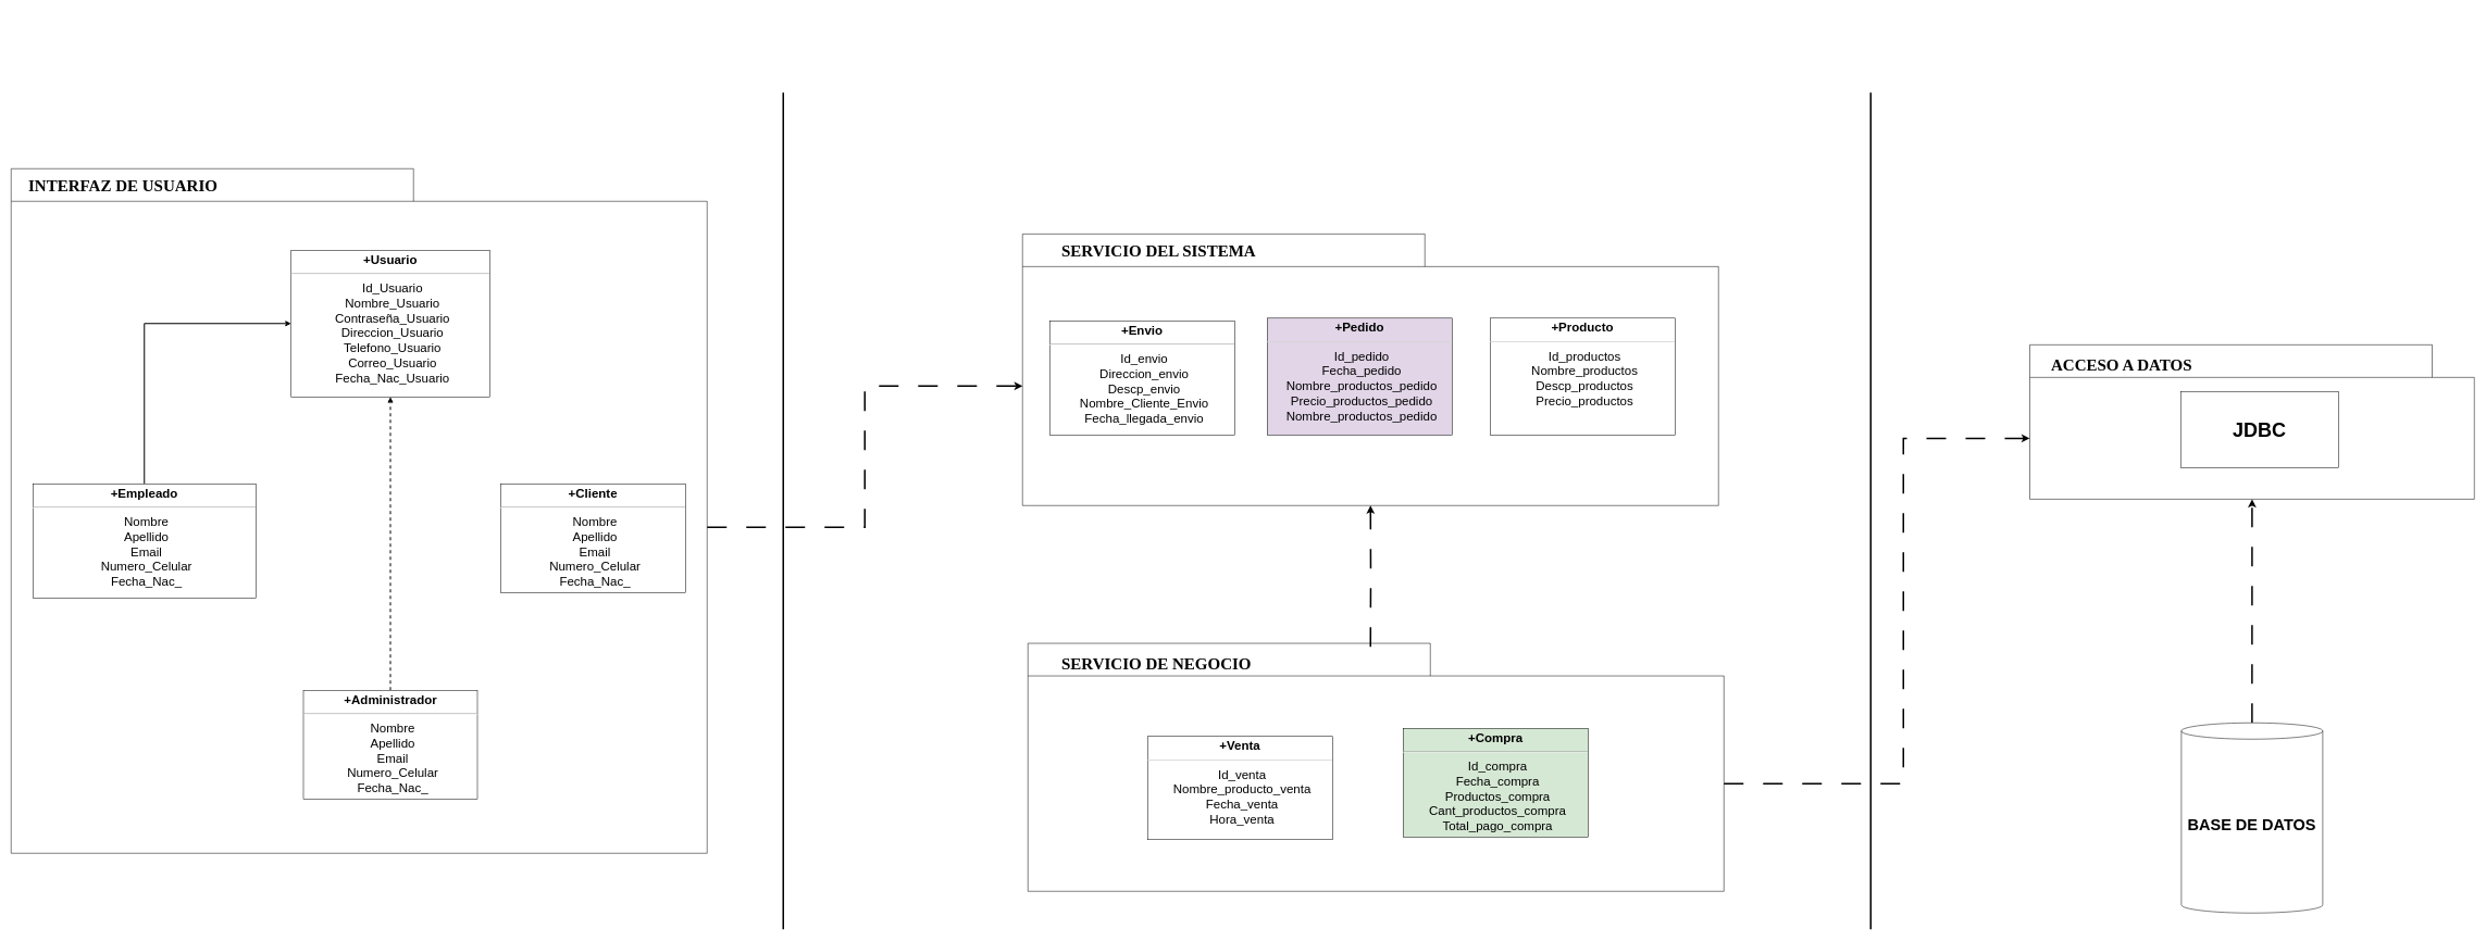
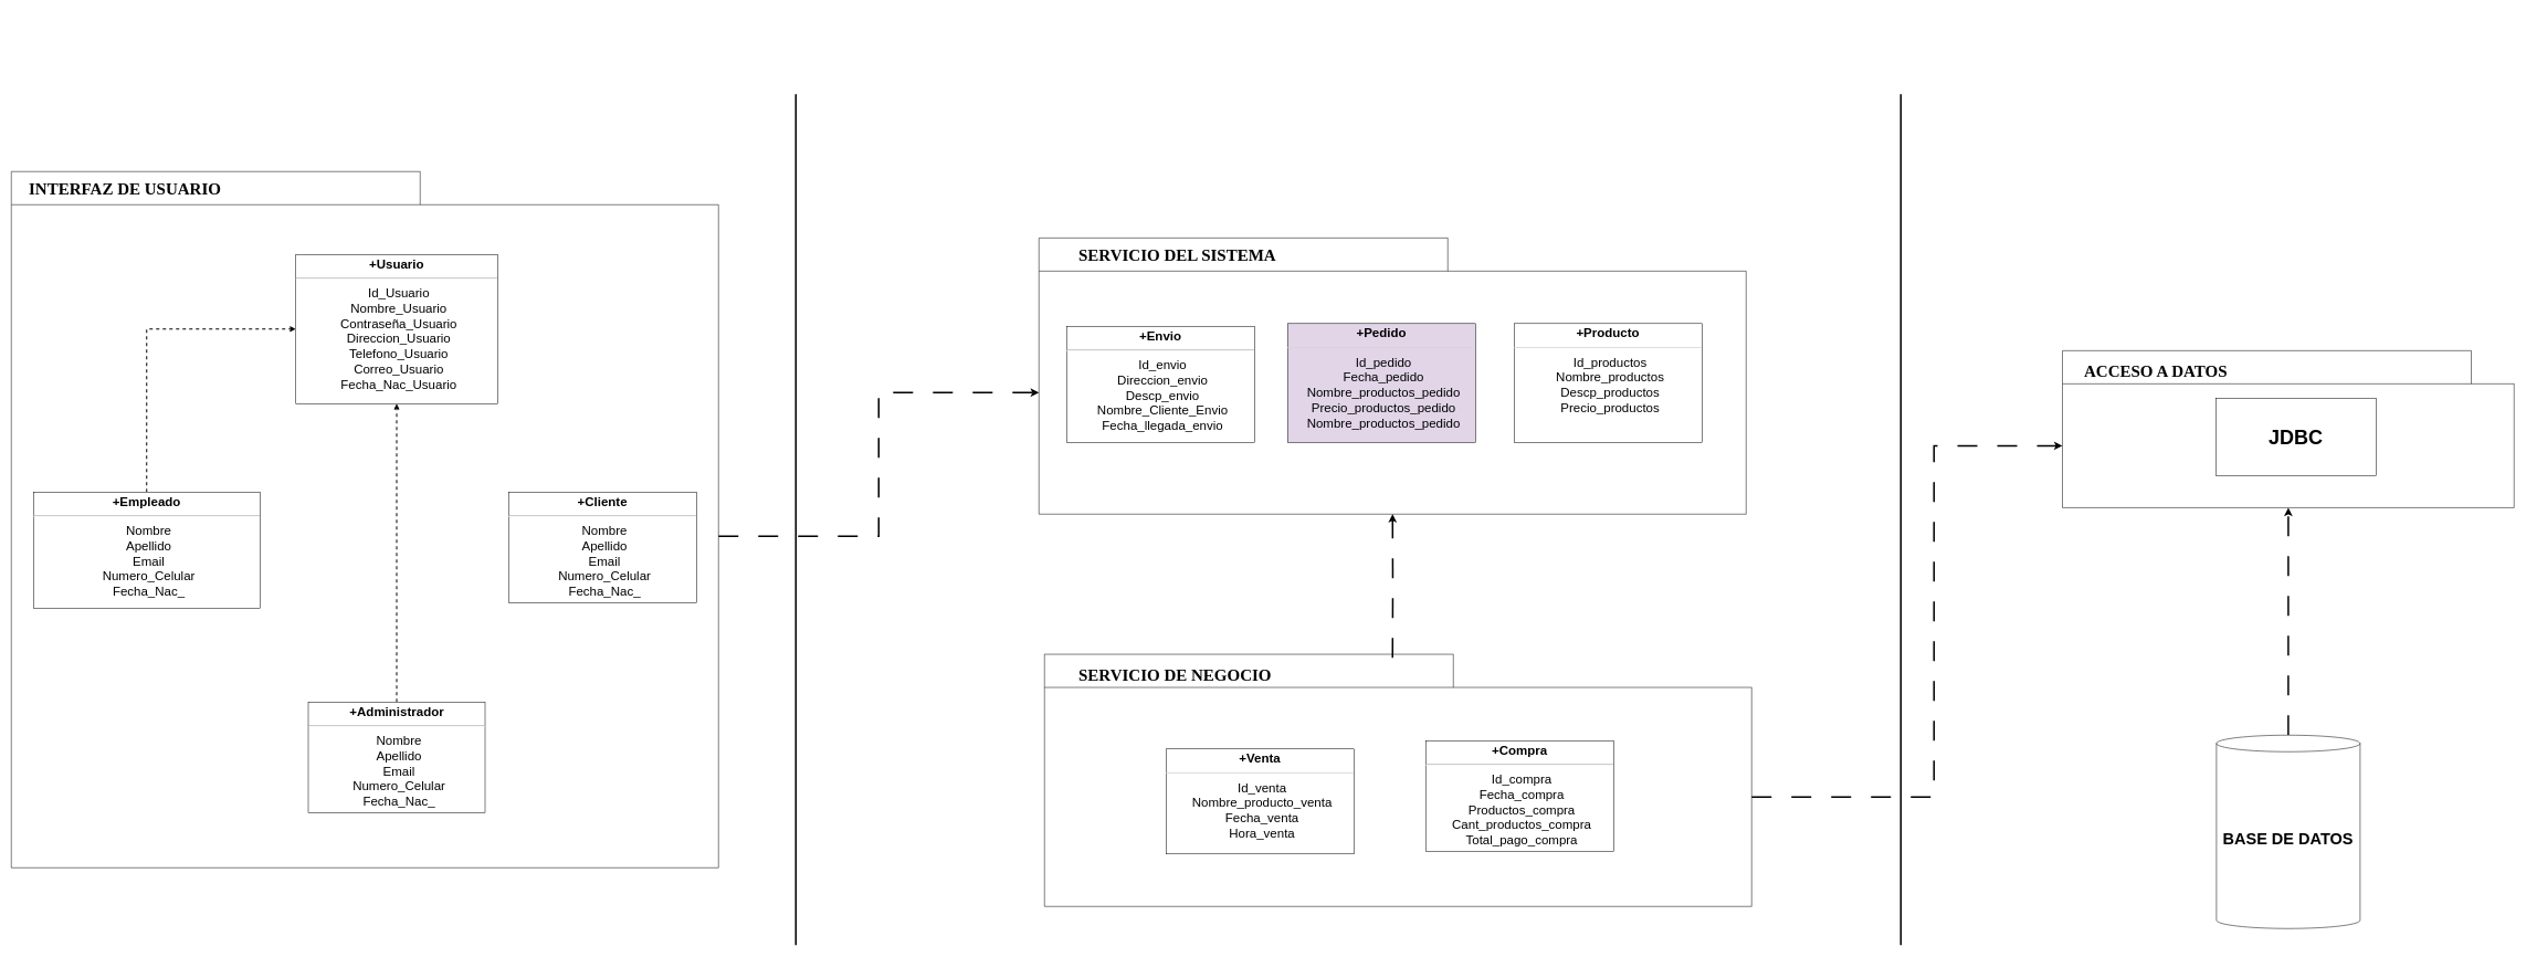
- <mxCell id="6" style="edgeStyle=orthogonalEdgeStyle;rounded=0;orthogonalLoop=1;jettySize=auto;html=1;exitX=0.5;exitY=0;exitDx=0;exitDy=0;entryX=0;entryY=0.5;entryDx=0;entryDy=0;strokeWidth=2;" edge="1" parent="2" source="7" target="5"><mxGeometry relative="1" as="geometry" /></mxCell>
+ <mxCell id="6" style="edgeStyle=orthogonalEdgeStyle;rounded=0;orthogonalLoop=1;jettySize=auto;html=1;exitX=0.5;exitY=0;exitDx=0;exitDy=0;entryX=0;entryY=0.5;entryDx=0;entryDy=0;strokeWidth=2;dashed=1;" edge="1" parent="2" source="7" target="5"><mxGeometry relative="1" as="geometry" /></mxCell>
- <mxCell id="21" value="&lt;p style=&quot;margin: 4px 0px 0px; text-align: center; font-size: 23px;&quot;&gt;&lt;b style=&quot;&quot;&gt;&lt;font style=&quot;font-size: 23px;&quot;&gt;+Compra&lt;/font&gt;&lt;/b&gt;&lt;/p&gt;&lt;hr style=&quot;font-size: 23px;&quot;&gt;&lt;p style=&quot;border-color: var(--border-color); text-align: center; margin: 0px 0px 0px 8px; font-size: 23px;&quot;&gt;&lt;font style=&quot;font-size: 23px;&quot;&gt;Id_compra&lt;/font&gt;&lt;/p&gt;&lt;p style=&quot;border-color: var(--border-color); text-align: center; margin: 0px 0px 0px 8px; font-size: 23px;&quot;&gt;&lt;font style=&quot;font-size: 23px;&quot;&gt;Fecha_compra&lt;/font&gt;&lt;/p&gt;&lt;p style=&quot;border-color: var(--border-color); text-align: center; margin: 0px 0px 0px 8px; font-size: 23px;&quot;&gt;&lt;font style=&quot;font-size: 23px;&quot;&gt;Productos_compra&lt;/font&gt;&lt;/p&gt;&lt;p style=&quot;border-color: var(--border-color); text-align: center; margin: 0px 0px 0px 8px; font-size: 23px;&quot;&gt;&lt;font style=&quot;font-size: 23px;&quot;&gt;Cant_productos_compra&lt;/font&gt;&lt;/p&gt;&lt;p style=&quot;border-color: var(--border-color); text-align: center; margin: 0px 0px 0px 8px; font-size: 23px;&quot;&gt;&lt;font style=&quot;font-size: 23px;&quot;&gt;Total_pago_compra&lt;/font&gt;&lt;/p&gt;" style="verticalAlign=top;align=left;overflow=fill;fontSize=12;fontFamily=Helvetica;html=1;whiteSpace=wrap;fillColor=#d5e8d4;" vertex="1" parent="17"><mxGeometry x="690" y="320" width="340" height="200" as="geometry" /></mxCell>
+ <mxCell id="21" value="&lt;p style=&quot;margin: 4px 0px 0px; text-align: center; font-size: 23px;&quot;&gt;&lt;b style=&quot;&quot;&gt;&lt;font style=&quot;font-size: 23px;&quot;&gt;+Compra&lt;/font&gt;&lt;/b&gt;&lt;/p&gt;&lt;hr style=&quot;font-size: 23px;&quot;&gt;&lt;p style=&quot;border-color: var(--border-color); text-align: center; margin: 0px 0px 0px 8px; font-size: 23px;&quot;&gt;&lt;font style=&quot;font-size: 23px;&quot;&gt;Id_compra&lt;/font&gt;&lt;/p&gt;&lt;p style=&quot;border-color: var(--border-color); text-align: center; margin: 0px 0px 0px 8px; font-size: 23px;&quot;&gt;&lt;font style=&quot;font-size: 23px;&quot;&gt;Fecha_compra&lt;/font&gt;&lt;/p&gt;&lt;p style=&quot;border-color: var(--border-color); text-align: center; margin: 0px 0px 0px 8px; font-size: 23px;&quot;&gt;&lt;font style=&quot;font-size: 23px;&quot;&gt;Productos_compra&lt;/font&gt;&lt;/p&gt;&lt;p style=&quot;border-color: var(--border-color); text-align: center; margin: 0px 0px 0px 8px; font-size: 23px;&quot;&gt;&lt;font style=&quot;font-size: 23px;&quot;&gt;Cant_productos_compra&lt;/font&gt;&lt;/p&gt;&lt;p style=&quot;border-color: var(--border-color); text-align: center; margin: 0px 0px 0px 8px; font-size: 23px;&quot;&gt;&lt;font style=&quot;font-size: 23px;&quot;&gt;Total_pago_compra&lt;/font&gt;&lt;/p&gt;" style="verticalAlign=top;align=left;overflow=fill;fontSize=12;fontFamily=Helvetica;html=1;whiteSpace=wrap;" vertex="1" parent="17"><mxGeometry x="690" y="320" width="340" height="200" as="geometry" /></mxCell>
